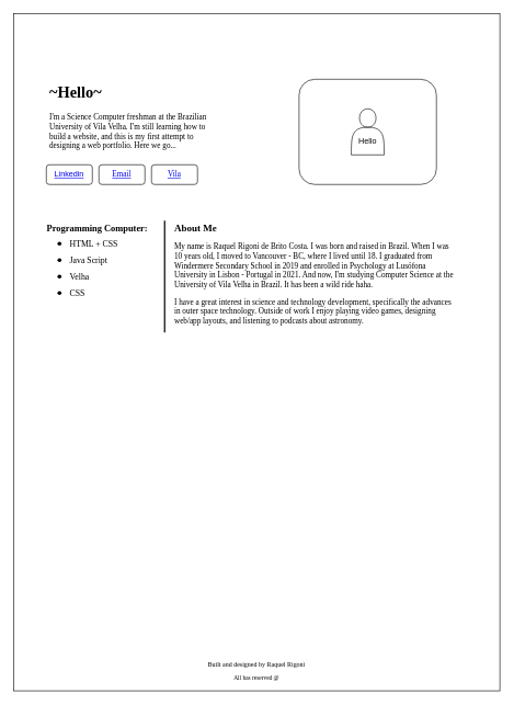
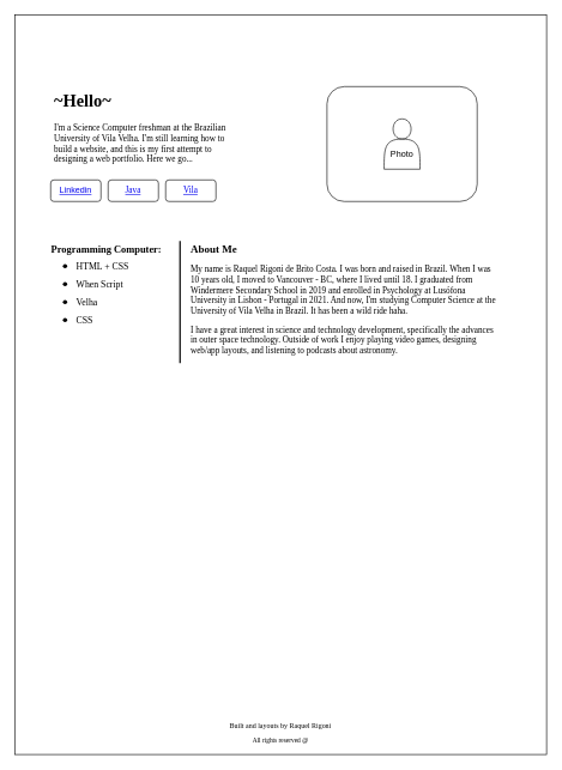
- <mxCell id="23" value="Hello" style="text;html=1;strokeColor=none;fillColor=none;align=center;verticalAlign=middle;whiteSpace=wrap;rounded=0;" parent="1" vertex="1"><mxGeometry x="529" y="200" width="60" height="30" as="geometry" /></mxCell>
+ <mxCell id="23" value="Photo" style="text;html=1;strokeColor=none;fillColor=none;align=center;verticalAlign=middle;whiteSpace=wrap;rounded=0;" parent="1" vertex="1"><mxGeometry x="529" y="200" width="60" height="30" as="geometry" /></mxCell>
- <mxCell id="21" value="Email" style="text;html=1;strokeColor=none;fillColor=none;whiteSpace=wrap;align=center;verticalAlign=middle;fontColor=#0000EE;fontStyle=4;labelBorderColor=none;fontFamily=Times New Roman;fontSize=12;" parent="1" vertex="1"><mxGeometry x="155" y="245" width="60" height="40" as="geometry" /></mxCell>
+ <mxCell id="21" value="Java" style="text;html=1;strokeColor=none;fillColor=none;whiteSpace=wrap;align=center;verticalAlign=middle;fontColor=#0000EE;fontStyle=4;labelBorderColor=none;fontFamily=Times New Roman;fontSize=12;" parent="1" vertex="1"><mxGeometry x="155" y="245" width="60" height="40" as="geometry" /></mxCell>
- <mxCell id="12" value="Java Script" style="text;strokeColor=none;fillColor=none;align=left;verticalAlign=middle;spacingLeft=4;spacingRight=4;overflow=hidden;points=[[0,0.5],[1,0.5]];portConstraint=eastwest;rotatable=0;labelBorderColor=none;fontFamily=Times New Roman;fontSize=13;fontColor=default;" parent="1" vertex="1"><mxGeometry x="100" y="380" width="80" height="30" as="geometry" /></mxCell>
+ <mxCell id="12" value="When Script" style="text;strokeColor=none;fillColor=none;align=left;verticalAlign=middle;spacingLeft=4;spacingRight=4;overflow=hidden;points=[[0,0.5],[1,0.5]];portConstraint=eastwest;rotatable=0;labelBorderColor=none;fontFamily=Times New Roman;fontSize=13;fontColor=default;" parent="1" vertex="1"><mxGeometry x="100" y="380" width="80" height="30" as="geometry" /></mxCell>
- <mxCell id="7" value="Built and designed by Raquel Rigoni" style="text;html=1;strokeColor=none;fillColor=none;align=center;verticalAlign=middle;whiteSpace=wrap;rounded=0;fontFamily=Times New Roman;fontSize=10;" parent="1" vertex="1"><mxGeometry x="300" y="1000" width="180" height="20" as="geometry" /></mxCell>
+ <mxCell id="7" value="Built and layouts by Raquel Rigoni" style="text;html=1;strokeColor=none;fillColor=none;align=center;verticalAlign=middle;whiteSpace=wrap;rounded=0;fontFamily=Times New Roman;fontSize=10;" parent="1" vertex="1"><mxGeometry x="300" y="1000" width="180" height="20" as="geometry" /></mxCell>
- <mxCell id="8" value="All has reserved @" style="text;html=1;strokeColor=none;fillColor=none;align=center;verticalAlign=middle;whiteSpace=wrap;rounded=0;fontFamily=Times New Roman;fontSize=9;" parent="1" vertex="1"><mxGeometry x="335" y="1020" width="110" height="20" as="geometry" /></mxCell>
+ <mxCell id="8" value="All rights reserved @" style="text;html=1;strokeColor=none;fillColor=none;align=center;verticalAlign=middle;whiteSpace=wrap;rounded=0;fontFamily=Times New Roman;fontSize=9;" parent="1" vertex="1"><mxGeometry x="335" y="1020" width="110" height="20" as="geometry" /></mxCell>
